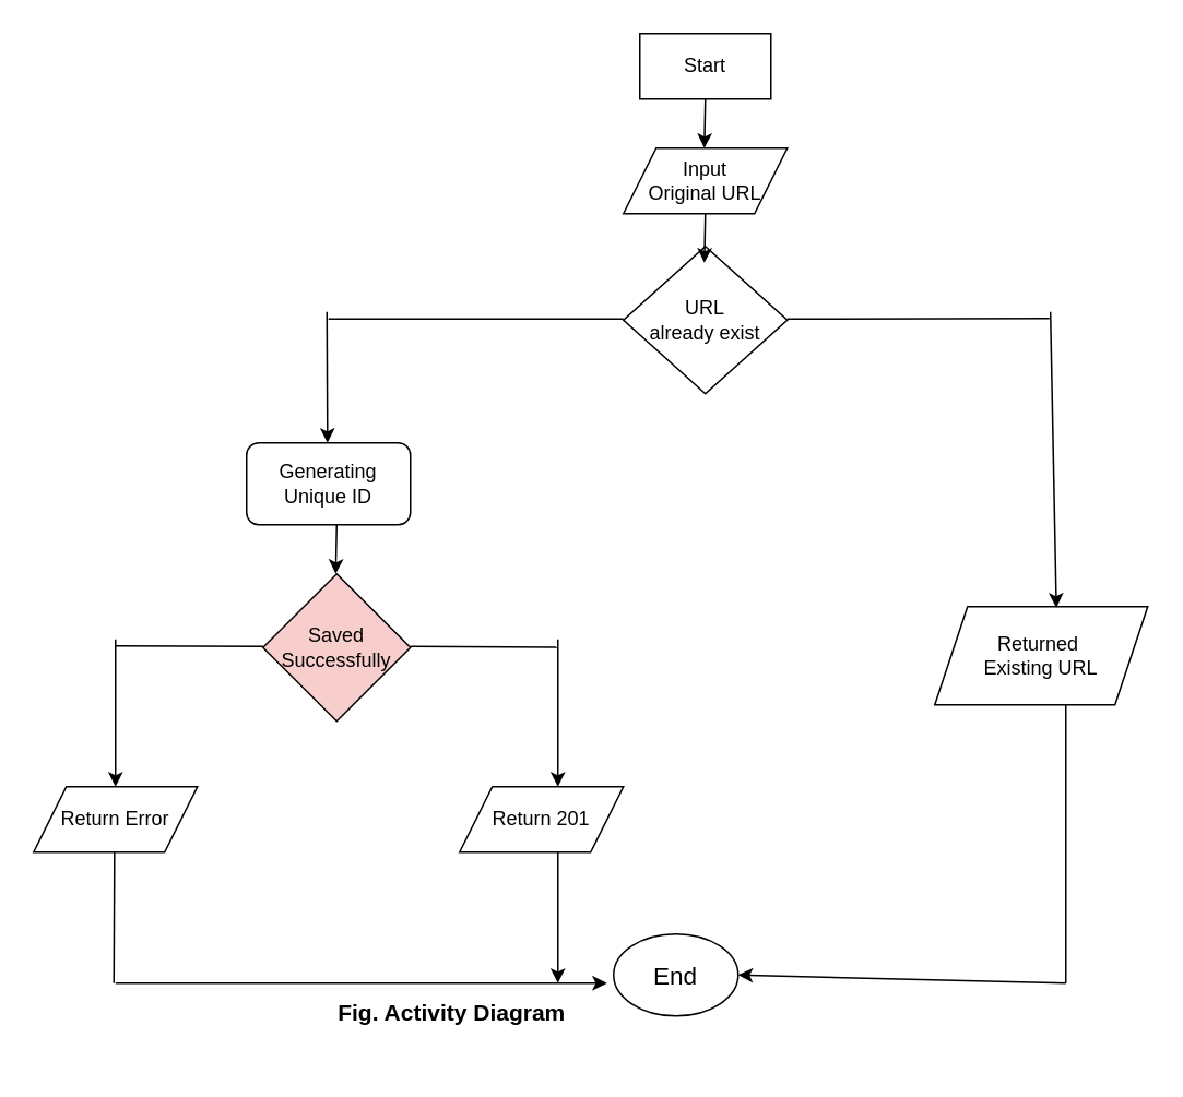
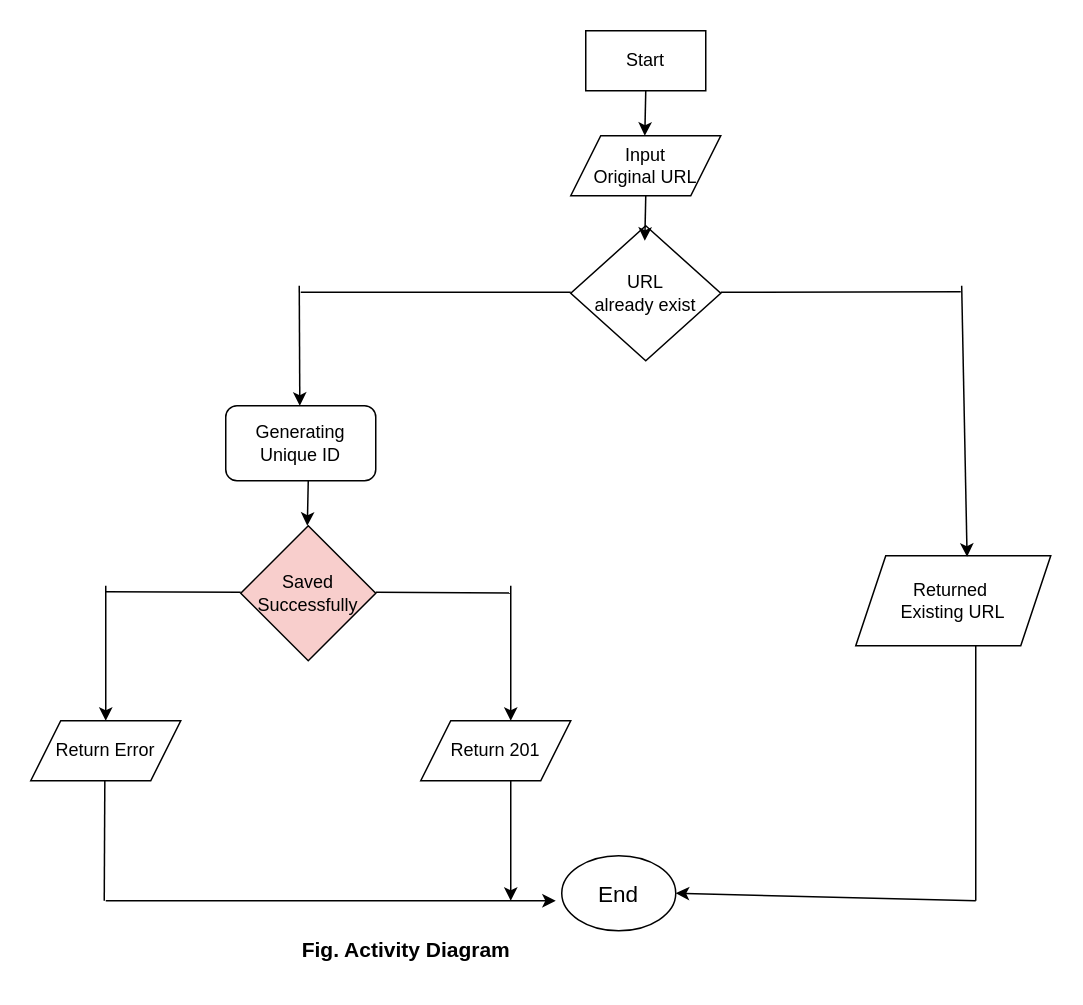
- <mxCell id="27" value="&lt;font style=&quot;font-size: 14px;&quot;&gt;&lt;b style=&quot;&quot;&gt;Fig. Activity Diagram&lt;/b&gt;&lt;/font&gt;" style="text;html=1;align=center;verticalAlign=middle;resizable=0;points=[];autosize=1;strokeColor=none;fillColor=none;" vertex="1" parent="1"><mxGeometry x="195" y="603" width="160" height="30" as="geometry" /></mxCell>
+ <mxCell id="27" value="&lt;font style=&quot;font-size: 14px;&quot;&gt;&lt;b style=&quot;&quot;&gt;Fig. Activity Diagram&lt;/b&gt;&lt;/font&gt;" style="text;html=1;align=center;verticalAlign=middle;resizable=0;points=[];autosize=1;strokeColor=none;fillColor=none;" vertex="1" parent="1"><mxGeometry x="190" y="618" width="160" height="30" as="geometry" /></mxCell>
